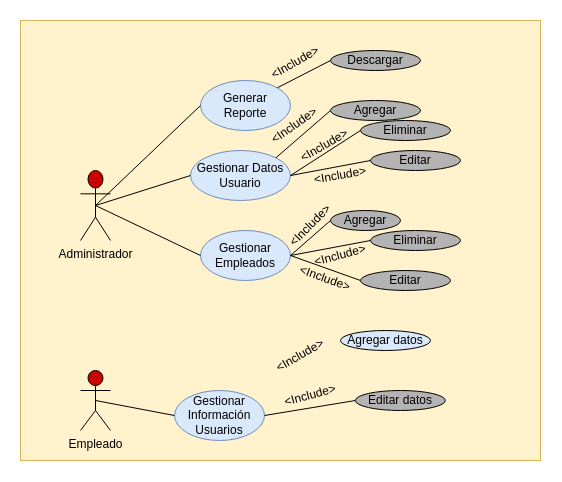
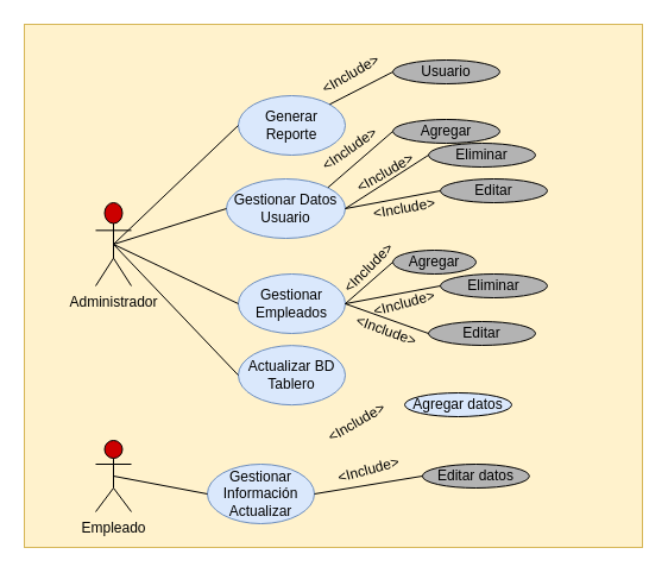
- <mxCell id="20" value="Descargar" style="ellipse;whiteSpace=wrap;html=1;fillColor=#B3B3B3;" vertex="1" parent="1"><mxGeometry x="330" y="50" width="90" height="20" as="geometry" /></mxCell>
+ <mxCell id="20" value="Usuario" style="ellipse;whiteSpace=wrap;html=1;fillColor=#B3B3B3;" vertex="1" parent="1"><mxGeometry x="330" y="50" width="90" height="20" as="geometry" /></mxCell>
+ <mxCell id="13" value="" style="endArrow=none;html=1;rounded=0;exitX=0.5;exitY=0.5;exitDx=0;exitDy=0;exitPerimeter=0;entryX=0;entryY=0.5;entryDx=0;entryDy=0;" edge="1" parent="1" source="3" target="6"><mxGeometry width="50" height="50" relative="1" as="geometry"><mxPoint x="300" y="370" as="sourcePoint" /><mxPoint x="350" y="320" as="targetPoint" /></mxGeometry></mxCell>
+ <mxCell id="6" value="Actualizar BD Tablero" style="ellipse;whiteSpace=wrap;html=1;fillColor=#dae8fc;strokeColor=#6c8ebf;" vertex="1" parent="1"><mxGeometry x="200" y="290.15" width="90" height="50" as="geometry" /></mxCell>
- <mxCell id="7" value="Gestionar Información Usuarios" style="ellipse;whiteSpace=wrap;html=1;fillColor=#dae8fc;strokeColor=#6c8ebf;" vertex="1" parent="1"><mxGeometry x="174" y="390" width="90" height="50" as="geometry" /></mxCell>
+ <mxCell id="7" value="Gestionar Información Actualizar" style="ellipse;whiteSpace=wrap;html=1;fillColor=#dae8fc;strokeColor=#6c8ebf;" vertex="1" parent="1"><mxGeometry x="174" y="390" width="90" height="50" as="geometry" /></mxCell>
